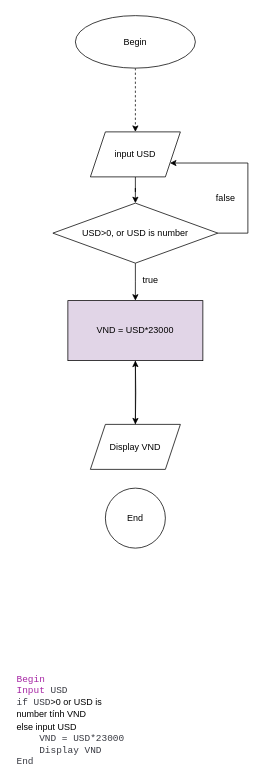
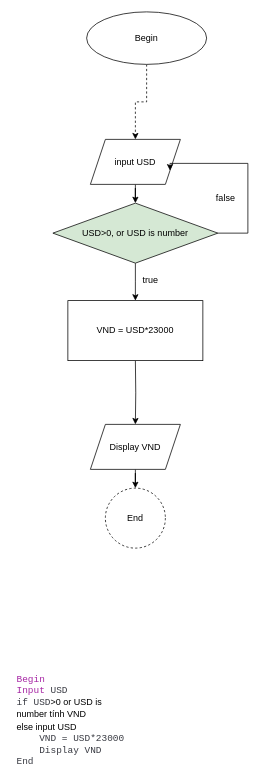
- <mxCell id="3" value="Begin" style="ellipse;whiteSpace=wrap;html=1;" parent="1" vertex="1"><mxGeometry x="100" y="20" width="160" height="70" as="geometry" /></mxCell>
+ <mxCell id="3" value="Begin" style="ellipse;whiteSpace=wrap;html=1;" parent="1" vertex="1"><mxGeometry x="115" y="15" width="160" height="70" as="geometry" /></mxCell>
- <mxCell id="5" value="input USD" style="shape=parallelogram;perimeter=parallelogramPerimeter;whiteSpace=wrap;html=1;fixedSize=1;" parent="1" vertex="1"><mxGeometry x="120" y="175" width="120" height="60" as="geometry" /></mxCell>
+ <mxCell id="5" value="input USD" style="shape=parallelogram;perimeter=parallelogramPerimeter;whiteSpace=wrap;html=1;fixedSize=1;" parent="1" vertex="1"><mxGeometry x="120" y="185" width="120" height="60" as="geometry" /></mxCell>
- <mxCell id="8" value="USD&amp;gt;0,&amp;nbsp;&lt;span style=&quot;background-color: initial;&quot;&gt;or USD is number&lt;/span&gt;" style="rhombus;whiteSpace=wrap;html=1;" parent="1" vertex="1"><mxGeometry x="70" y="270" width="220" height="80" as="geometry" /></mxCell>
+ <mxCell id="8" value="USD&amp;gt;0,&amp;nbsp;&lt;span style=&quot;background-color: initial;&quot;&gt;or USD is number&lt;/span&gt;" style="rhombus;whiteSpace=wrap;html=1;fillColor=#d5e8d4;" parent="1" vertex="1"><mxGeometry x="70" y="270" width="220" height="80" as="geometry" /></mxCell>
- <mxCell id="16" value="VND = USD*23000" style="rounded=0;whiteSpace=wrap;html=1;fillColor=#e1d5e7;" vertex="1" parent="1"><mxGeometry x="90" y="400" width="180" height="80" as="geometry" /></mxCell>
+ <mxCell id="16" value="VND = USD*23000" style="rounded=0;whiteSpace=wrap;html=1;" vertex="1" parent="1"><mxGeometry x="90" y="400" width="180" height="80" as="geometry" /></mxCell>
- <mxCell id="10" value="" style="edgeStyle=orthogonalEdgeStyle;rounded=0;orthogonalLoop=1;jettySize=auto;html=1;" parent="1" source="11" target="16" edge="1"><mxGeometry relative="1" as="geometry" /></mxCell>
+ <mxCell id="10" value="" style="edgeStyle=orthogonalEdgeStyle;rounded=0;orthogonalLoop=1;jettySize=auto;html=1;" parent="1" source="11" target="12" edge="1"><mxGeometry relative="1" as="geometry" /></mxCell>
- <mxCell id="12" value="End" style="ellipse;whiteSpace=wrap;html=1;" parent="1" vertex="1"><mxGeometry x="140" y="650" width="80" height="80" as="geometry" /></mxCell>
+ <mxCell id="12" value="End" style="ellipse;whiteSpace=wrap;html=1;dashed=1;" parent="1" vertex="1"><mxGeometry x="140" y="650" width="80" height="80" as="geometry" /></mxCell>
